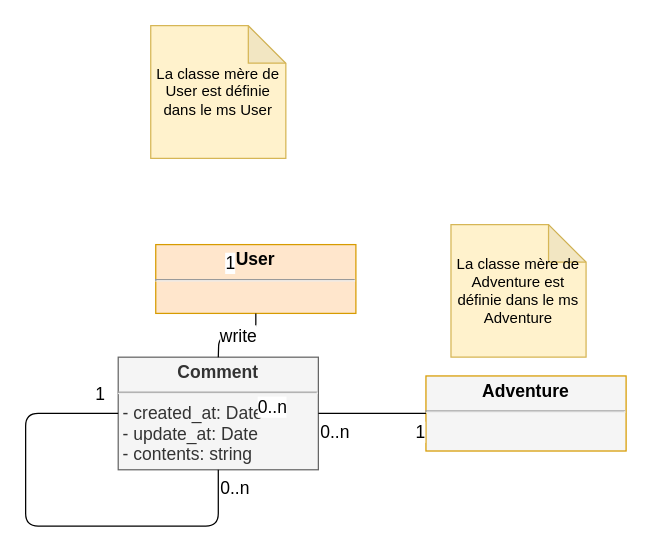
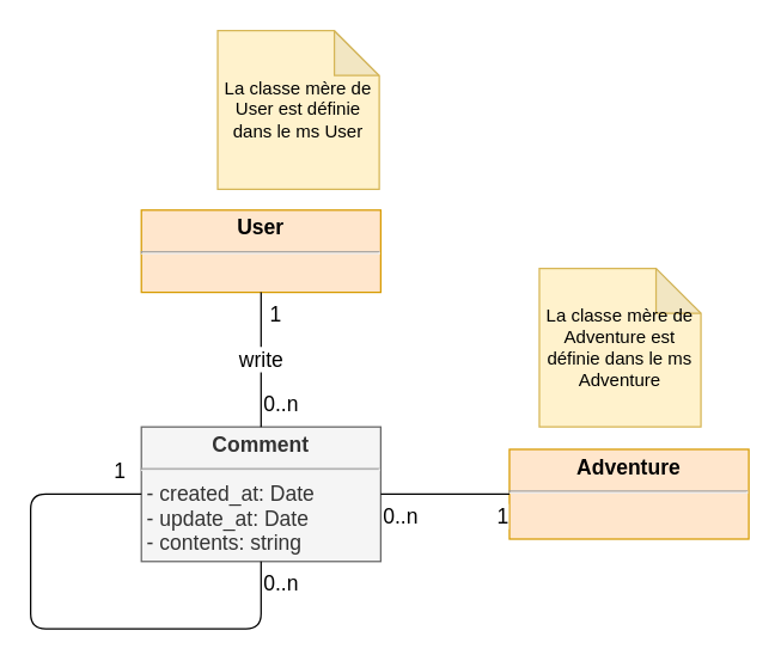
- <mxCell id="14" value="La classe mère de User est définie dans le ms User" style="shape=note;whiteSpace=wrap;html=1;backgroundOutline=1;darkOpacity=0.05;fillColor=#fff2cc;strokeColor=#d6b656;" vertex="1" parent="1"><mxGeometry x="120" y="20" width="108" height="106" as="geometry" /></mxCell>
+ <mxCell id="14" value="La classe mère de User est définie dans le ms User" style="shape=note;whiteSpace=wrap;html=1;backgroundOutline=1;darkOpacity=0.05;fillColor=#fff2cc;strokeColor=#d6b656;" vertex="1" parent="1"><mxGeometry x="145" y="20" width="108" height="106" as="geometry" /></mxCell>
- <mxCell id="8" value="&lt;p style=&quot;margin: 4px 0px 0px ; text-align: center ; font-size: 14px&quot;&gt;&lt;b style=&quot;font-size: 14px&quot;&gt;&lt;font style=&quot;font-size: 14px&quot;&gt;User&lt;/font&gt;&lt;/b&gt;&lt;/p&gt;&lt;hr style=&quot;font-size: 14px&quot;&gt;&lt;p style=&quot;margin: 0px 0px 0px 4px ; font-size: 14px&quot;&gt;&lt;br&gt;&lt;/p&gt;&lt;p style=&quot;margin: 0px 0px 0px 4px ; font-size: 14px&quot;&gt;&lt;br style=&quot;font-size: 14px&quot;&gt;&lt;/p&gt;" style="verticalAlign=top;align=left;overflow=fill;fontSize=14;fontFamily=Helvetica;html=1;fillColor=#ffe6cc;strokeColor=#d79b00;" parent="1" vertex="1"><mxGeometry x="124" y="195" width="160" height="55" as="geometry" /></mxCell>
+ <mxCell id="8" value="&lt;p style=&quot;margin: 4px 0px 0px ; text-align: center ; font-size: 14px&quot;&gt;&lt;b style=&quot;font-size: 14px&quot;&gt;&lt;font style=&quot;font-size: 14px&quot;&gt;User&lt;/font&gt;&lt;/b&gt;&lt;/p&gt;&lt;hr style=&quot;font-size: 14px&quot;&gt;&lt;p style=&quot;margin: 0px 0px 0px 4px ; font-size: 14px&quot;&gt;&lt;br&gt;&lt;/p&gt;&lt;p style=&quot;margin: 0px 0px 0px 4px ; font-size: 14px&quot;&gt;&lt;br style=&quot;font-size: 14px&quot;&gt;&lt;/p&gt;" style="verticalAlign=top;align=left;overflow=fill;fontSize=14;fontFamily=Helvetica;html=1;fillColor=#ffe6cc;strokeColor=#d79b00;" parent="1" vertex="1"><mxGeometry x="94" y="140" width="160" height="55" as="geometry" /></mxCell>
- <mxCell id="2" value="&lt;p style=&quot;margin: 4px 0px 0px ; text-align: center ; font-size: 14px&quot;&gt;&lt;b style=&quot;font-size: 14px&quot;&gt;&lt;font style=&quot;font-size: 14px&quot;&gt;Adventure&lt;/font&gt;&lt;/b&gt;&lt;/p&gt;&lt;hr style=&quot;font-size: 14px&quot;&gt;&lt;p style=&quot;margin: 0px 0px 0px 4px ; font-size: 14px&quot;&gt;&lt;br&gt;&lt;/p&gt;" style="verticalAlign=top;align=left;overflow=fill;fontSize=14;fontFamily=Helvetica;html=1;fillColor=#f5f5f5;strokeColor=#d79b00;" parent="1" vertex="1"><mxGeometry x="340" y="300" width="160" height="60" as="geometry" /></mxCell>
+ <mxCell id="2" value="&lt;p style=&quot;margin: 4px 0px 0px ; text-align: center ; font-size: 14px&quot;&gt;&lt;b style=&quot;font-size: 14px&quot;&gt;&lt;font style=&quot;font-size: 14px&quot;&gt;Adventure&lt;/font&gt;&lt;/b&gt;&lt;/p&gt;&lt;hr style=&quot;font-size: 14px&quot;&gt;&lt;p style=&quot;margin: 0px 0px 0px 4px ; font-size: 14px&quot;&gt;&lt;br&gt;&lt;/p&gt;" style="verticalAlign=top;align=left;overflow=fill;fontSize=14;fontFamily=Helvetica;html=1;fillColor=#ffe6cc;strokeColor=#d79b00;" parent="1" vertex="1"><mxGeometry x="340" y="300" width="160" height="60" as="geometry" /></mxCell>
